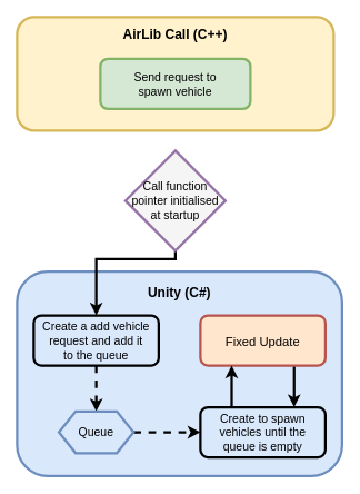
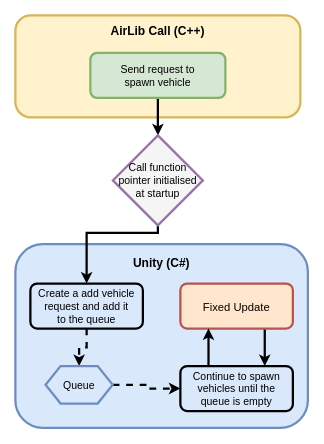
+ <mxCell id="4" style="edgeStyle=orthogonalEdgeStyle;rounded=0;orthogonalLoop=1;jettySize=auto;html=1;exitX=0.5;exitY=1;exitDx=0;exitDy=0;entryX=0.5;entryY=0;entryDx=0;entryDy=0;fontSize=13;strokeWidth=3;" edge="1" parent="1" source="5" target="8"><mxGeometry relative="1" as="geometry" /></mxCell>
- <mxCell id="13" value="&lt;font style=&quot;font-size: 14px&quot;&gt;Queue&lt;/font&gt;" style="shape=hexagon;perimeter=hexagonPerimeter2;whiteSpace=wrap;html=1;fixedSize=1;fillColor=#dae8fc;strokeWidth=3;strokeColor=#6c8ebf;" vertex="1" parent="1"><mxGeometry x="70.25" y="492.5" width="89.5" height="50" as="geometry" /></mxCell>
+ <mxCell id="13" value="&lt;font style=&quot;font-size: 14px&quot;&gt;Queue&lt;/font&gt;" style="shape=hexagon;perimeter=hexagonPerimeter2;whiteSpace=wrap;html=1;fixedSize=1;fillColor=#dae8fc;strokeWidth=3;strokeColor=#6c8ebf;" vertex="1" parent="1"><mxGeometry x="60.25" y="487.5" width="89.5" height="50" as="geometry" /></mxCell>
- <mxCell id="17" value="&lt;span style=&quot;font-size: 14px&quot;&gt;Create to spawn vehicles until the&lt;/span&gt;&lt;br style=&quot;font-size: 14px&quot;&gt;&lt;span style=&quot;font-size: 14px&quot;&gt;queue is empty&lt;/span&gt;" style="rounded=1;whiteSpace=wrap;html=1;fontSize=13;strokeWidth=3;fillColor=none;" vertex="1" parent="1"><mxGeometry x="240" y="487.5" width="150" height="60" as="geometry" /></mxCell>
+ <mxCell id="17" value="&lt;span style=&quot;font-size: 14px&quot;&gt;Continue to spawn vehicles until the&lt;/span&gt;&lt;br style=&quot;font-size: 14px&quot;&gt;&lt;span style=&quot;font-size: 14px&quot;&gt;queue is empty&lt;/span&gt;" style="rounded=1;whiteSpace=wrap;html=1;fontSize=13;strokeWidth=3;fillColor=none;" vertex="1" parent="1"><mxGeometry x="240" y="487.5" width="150" height="60" as="geometry" /></mxCell>
